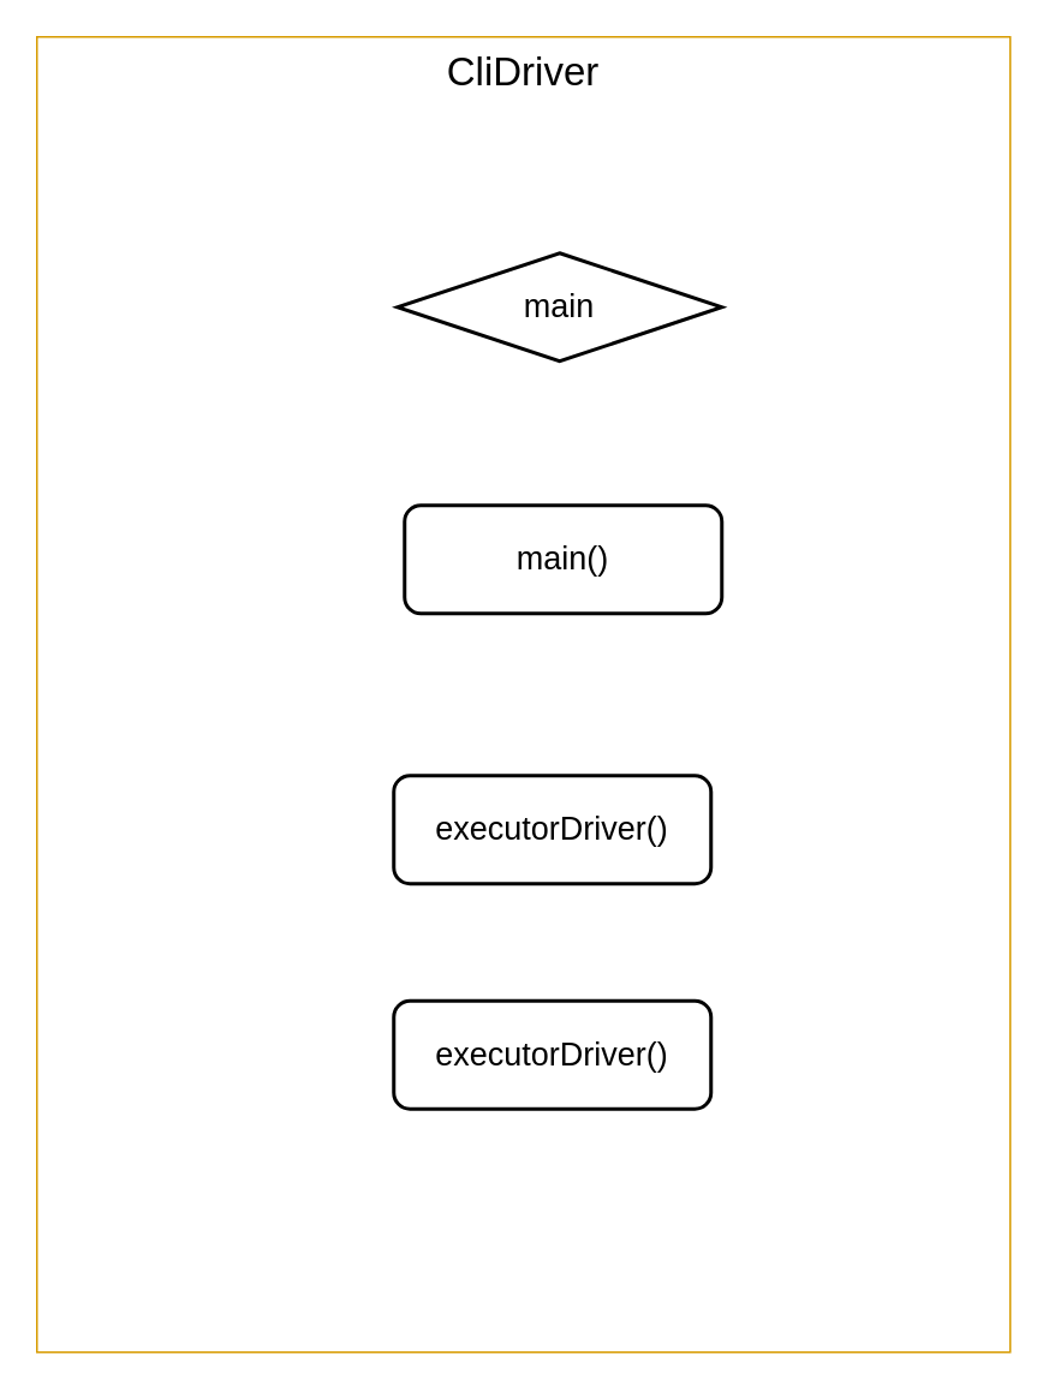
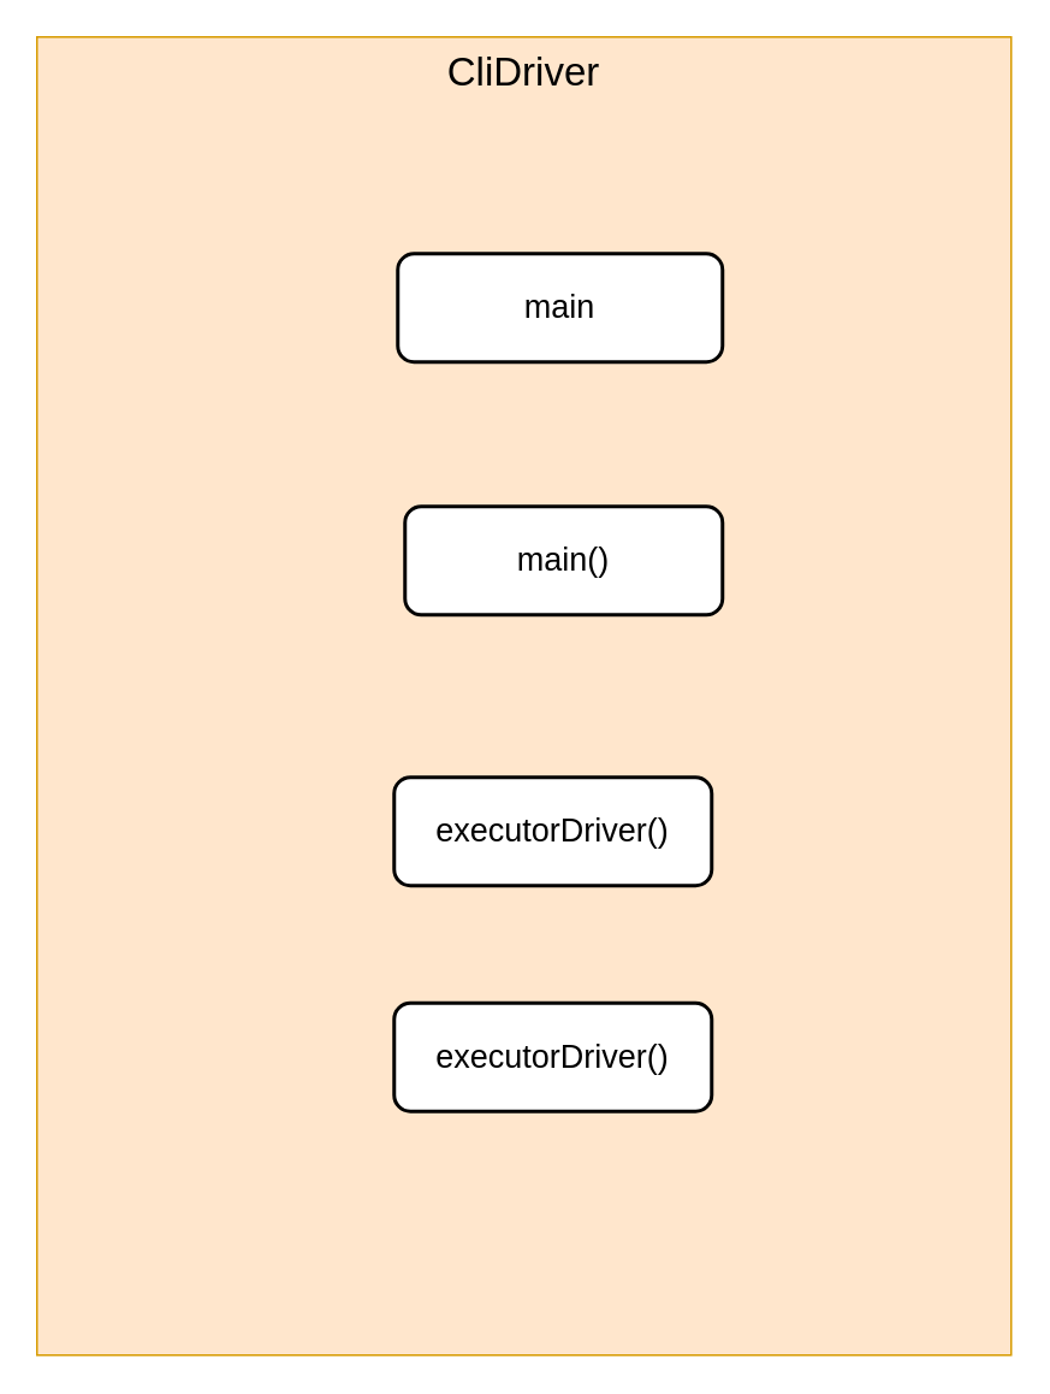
- <mxCell id="3" value="main" style="rhombus;whiteSpace=wrap;html=1;fontSize=18;strokeWidth=2;" vertex="1" parent="1"><mxGeometry x="220" y="140" width="180" height="60" as="geometry" /></mxCell>
+ <mxCell id="3" value="main" style="rounded=1;whiteSpace=wrap;html=1;fontSize=18;strokeWidth=2;" vertex="1" parent="1"><mxGeometry x="220" y="140" width="180" height="60" as="geometry" /></mxCell>
- <mxCell id="2" value="CliDriver" style="rounded=0;whiteSpace=wrap;html=1;fillColor=#ffffff;strokeColor=#d79b00;fontSize=22;verticalAlign=top;" vertex="1" parent="1"><mxGeometry x="20" y="20" width="540" height="730" as="geometry" /></mxCell>
+ <mxCell id="2" value="CliDriver" style="rounded=0;whiteSpace=wrap;html=1;fillColor=#ffe6cc;strokeColor=#d79b00;fontSize=22;verticalAlign=top;" vertex="1" parent="1"><mxGeometry x="20" y="20" width="540" height="730" as="geometry" /></mxCell>
